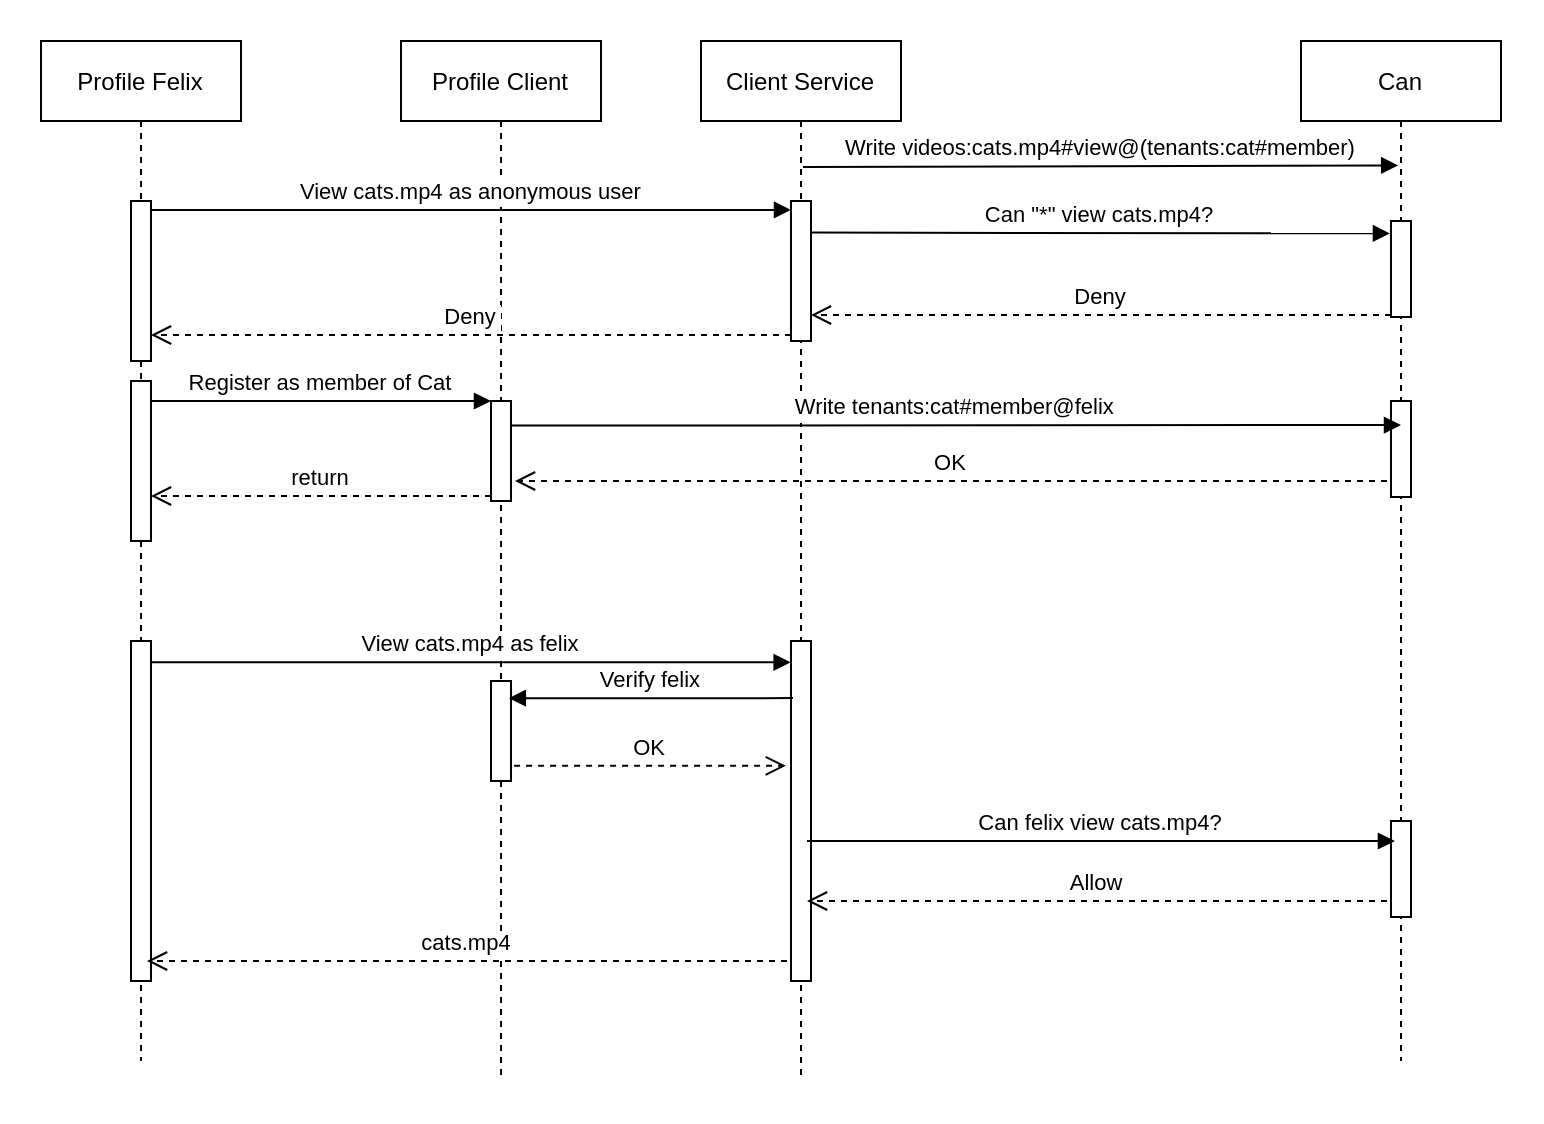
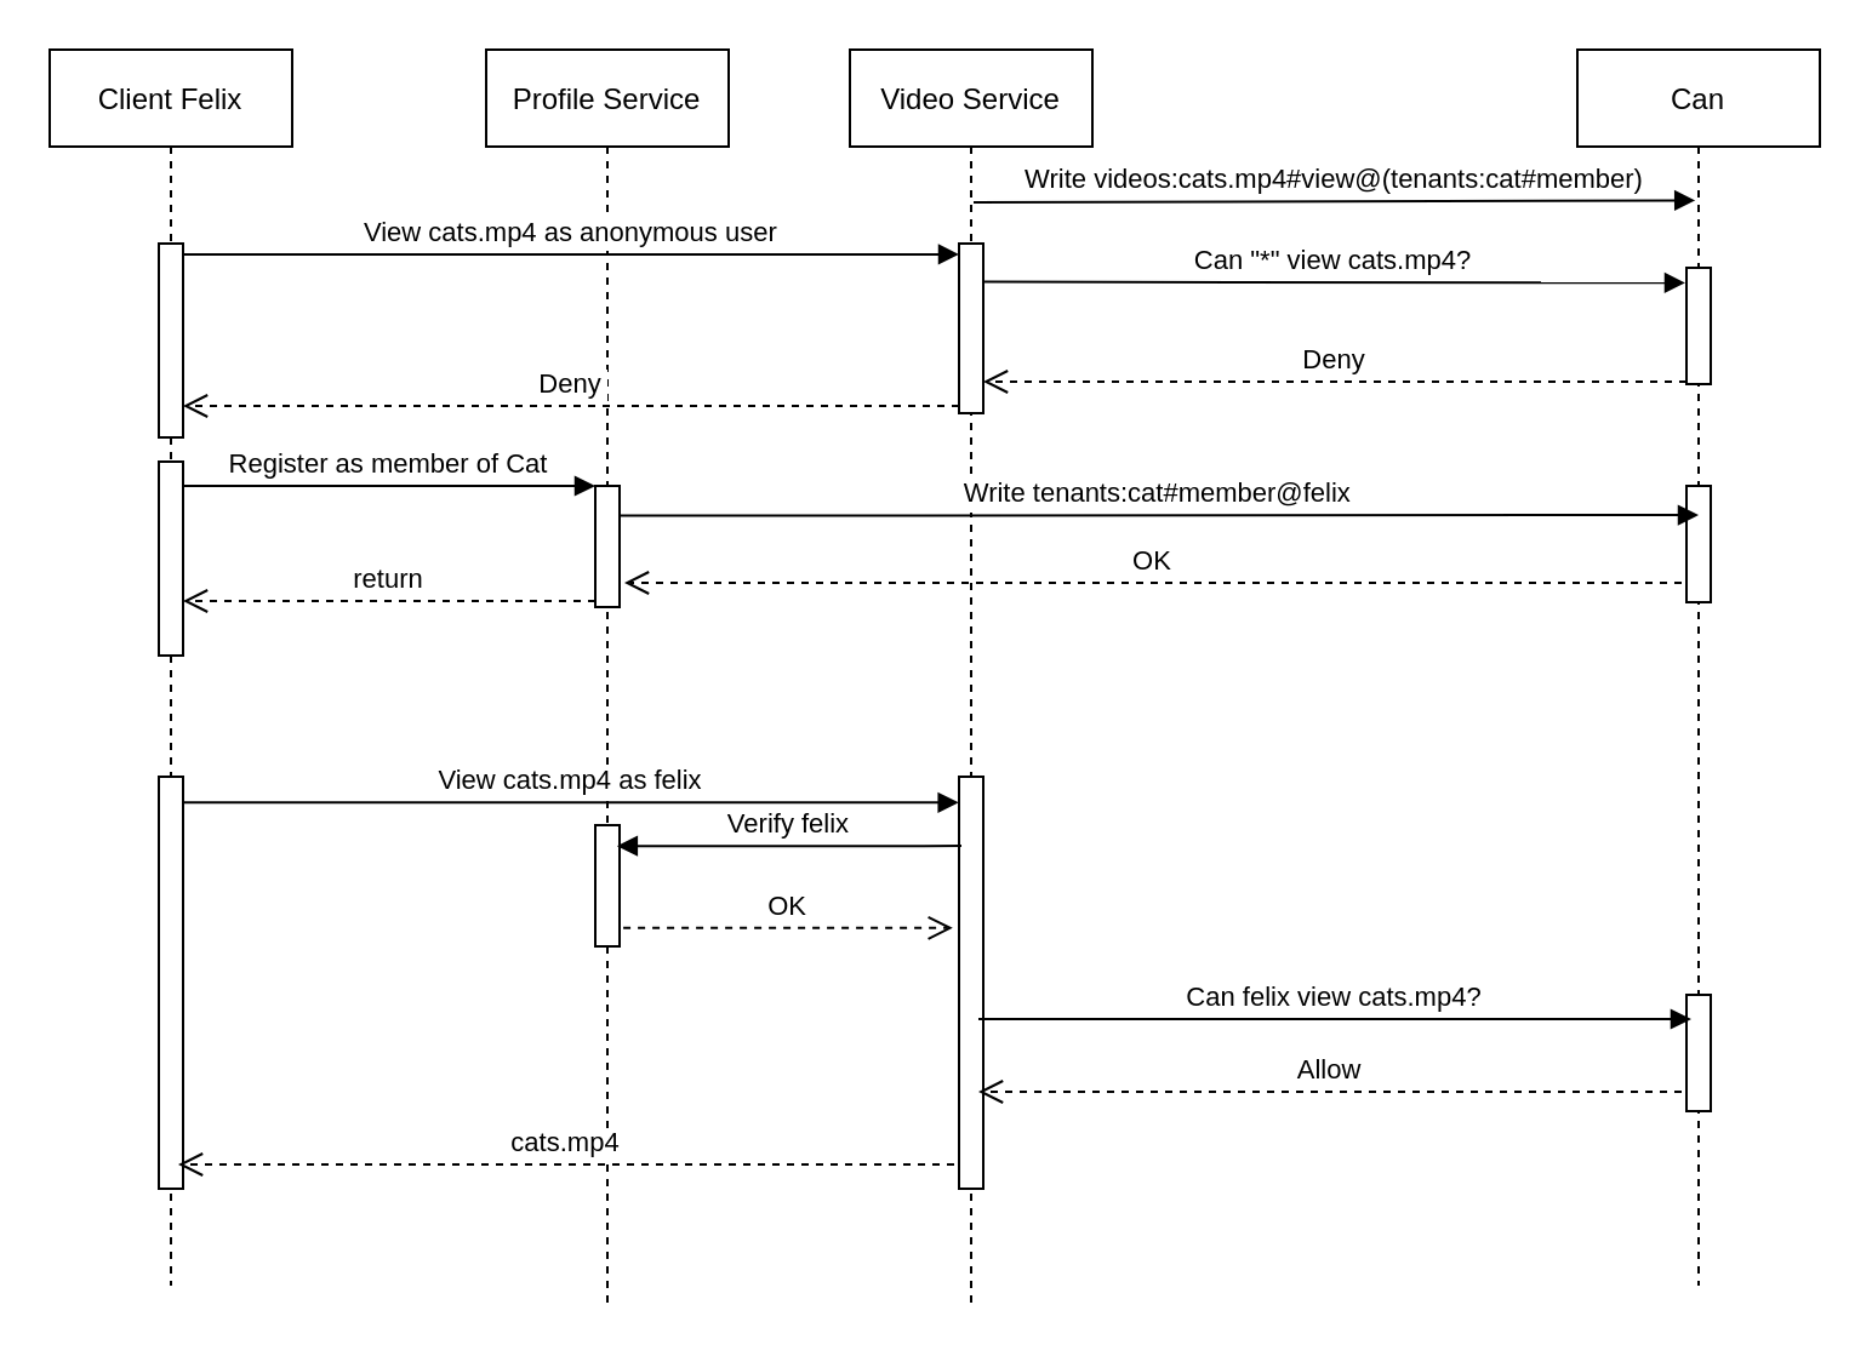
- <mxCell id="2" value="Profile Felix" style="shape=umlLifeline;perimeter=lifelinePerimeter;container=1;collapsible=0;recursiveResize=0;rounded=0;shadow=0;strokeWidth=1;" parent="1" vertex="1"><mxGeometry x="20" y="20" width="100" height="510" as="geometry" /></mxCell>
+ <mxCell id="2" value="Client Felix" style="shape=umlLifeline;perimeter=lifelinePerimeter;container=1;collapsible=0;recursiveResize=0;rounded=0;shadow=0;strokeWidth=1;" parent="1" vertex="1"><mxGeometry x="20" y="20" width="100" height="510" as="geometry" /></mxCell>
- <mxCell id="6" value="Profile Client" style="shape=umlLifeline;perimeter=lifelinePerimeter;container=1;collapsible=0;recursiveResize=0;rounded=0;shadow=0;strokeWidth=1;" parent="1" vertex="1"><mxGeometry x="200" y="20" width="100" height="520" as="geometry" /></mxCell>
+ <mxCell id="6" value="Profile Service" style="shape=umlLifeline;perimeter=lifelinePerimeter;container=1;collapsible=0;recursiveResize=0;rounded=0;shadow=0;strokeWidth=1;" parent="1" vertex="1"><mxGeometry x="200" y="20" width="100" height="520" as="geometry" /></mxCell>
- <mxCell id="11" value="Client Service" style="shape=umlLifeline;perimeter=lifelinePerimeter;container=1;collapsible=0;recursiveResize=0;rounded=0;shadow=0;strokeWidth=1;" vertex="1" parent="1"><mxGeometry x="350" y="20" width="100" height="520" as="geometry" /></mxCell>
+ <mxCell id="11" value="Video Service" style="shape=umlLifeline;perimeter=lifelinePerimeter;container=1;collapsible=0;recursiveResize=0;rounded=0;shadow=0;strokeWidth=1;" vertex="1" parent="1"><mxGeometry x="350" y="20" width="100" height="520" as="geometry" /></mxCell>
